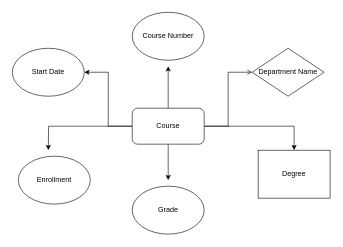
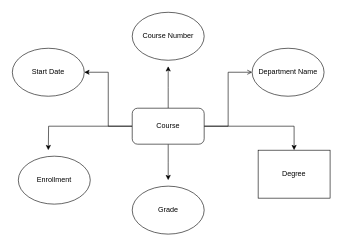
- <mxCell id="9" value="Department Name" style="rhombus;whiteSpace=wrap;html=1;" vertex="1" parent="1"><mxGeometry x="420" y="80" width="120" height="80" as="geometry" /></mxCell>
+ <mxCell id="9" value="Department Name" style="ellipse;whiteSpace=wrap;html=1;" vertex="1" parent="1"><mxGeometry x="420" y="80" width="120" height="80" as="geometry" /></mxCell>
